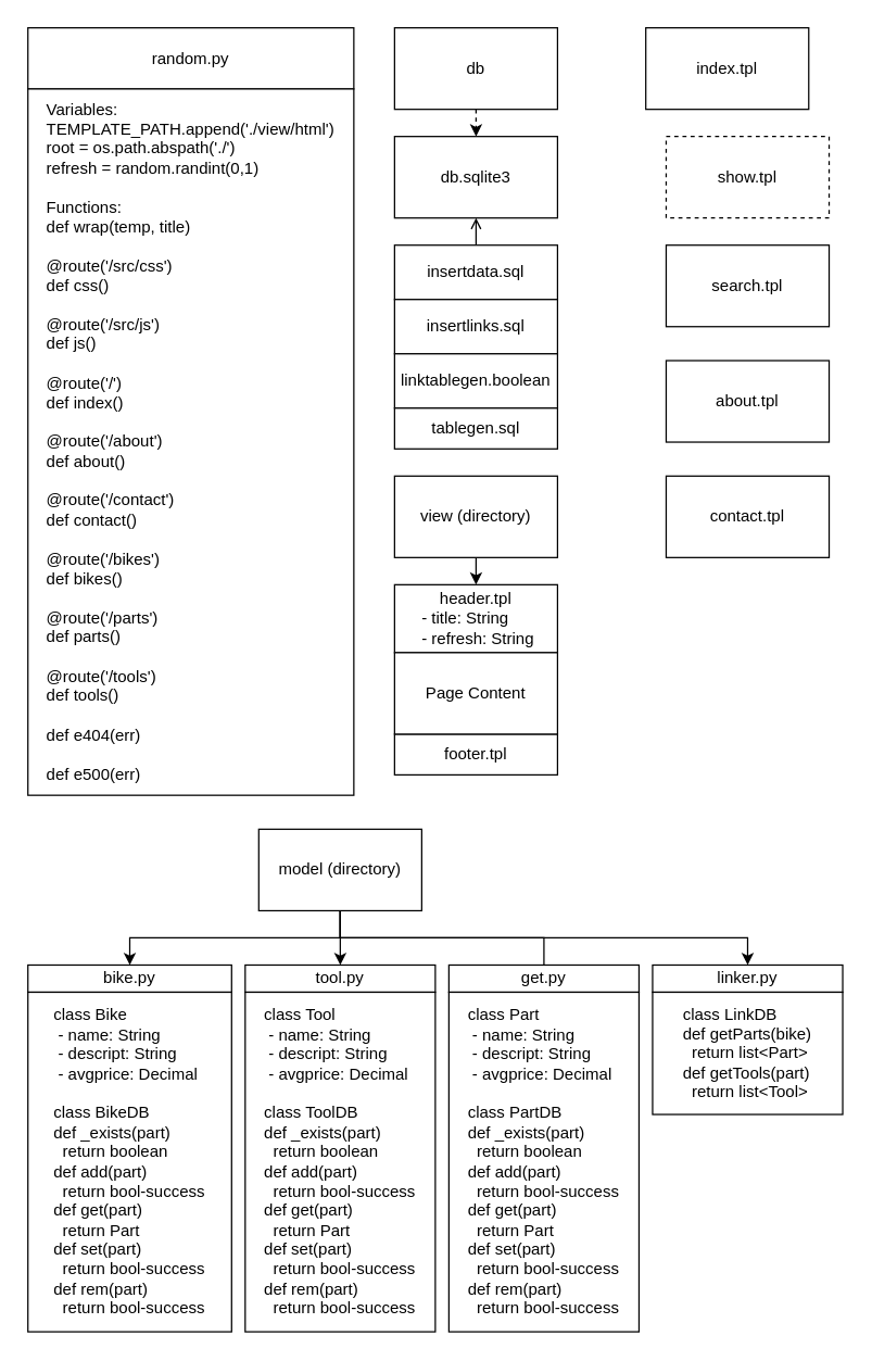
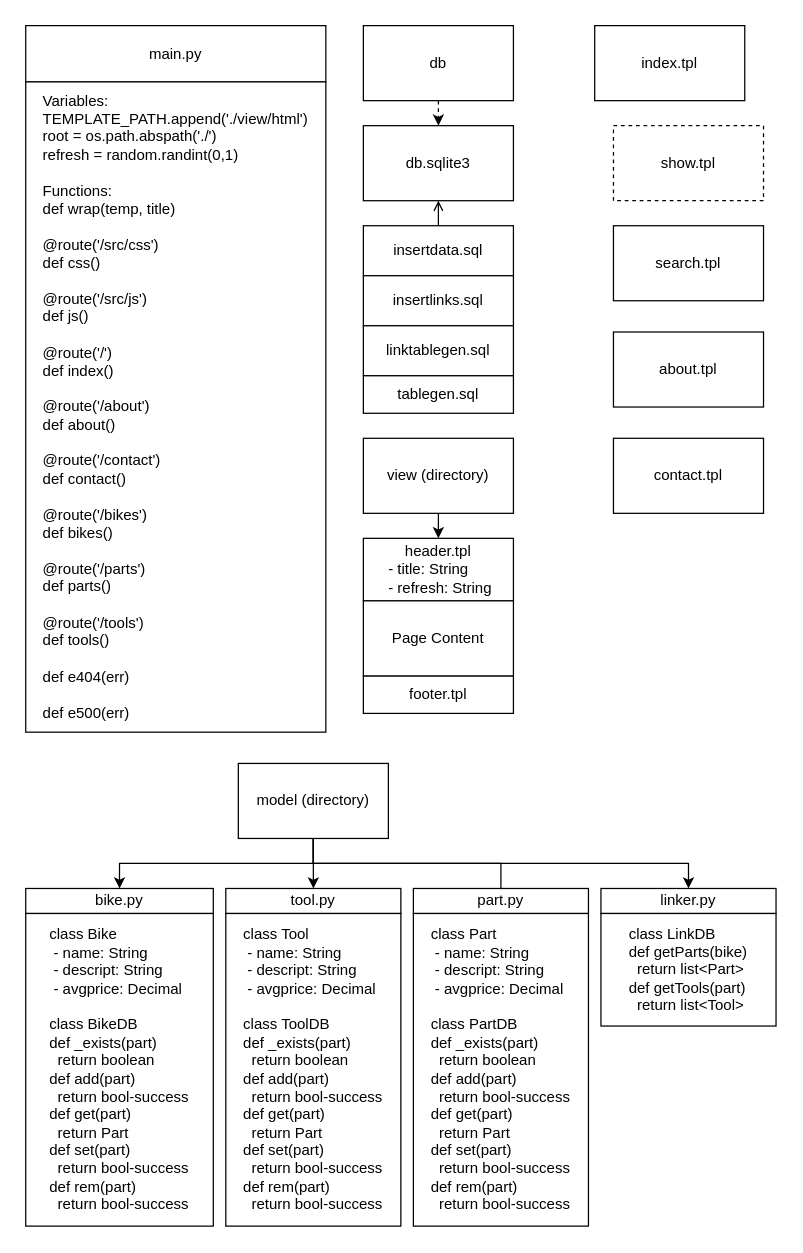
- <mxCell id="2" value="random.py" style="rounded=0;whiteSpace=wrap;html=1;" parent="1" vertex="1"><mxGeometry x="20" y="20" width="240" height="45" as="geometry" /></mxCell>
+ <mxCell id="2" value="main.py" style="rounded=0;whiteSpace=wrap;html=1;" parent="1" vertex="1"><mxGeometry x="20" y="20" width="240" height="45" as="geometry" /></mxCell>
- <mxCell id="16" value="linktablegen.boolean" style="rounded=0;whiteSpace=wrap;html=1;" parent="1" vertex="1"><mxGeometry x="290" y="260" width="120" height="40" as="geometry" /></mxCell>
+ <mxCell id="16" value="linktablegen.sql" style="rounded=0;whiteSpace=wrap;html=1;" parent="1" vertex="1"><mxGeometry x="290" y="260" width="120" height="40" as="geometry" /></mxCell>
- <mxCell id="24" value="get.py&lt;br&gt;" style="rounded=0;whiteSpace=wrap;html=1;" vertex="1" parent="1"><mxGeometry x="330" y="710" width="140" height="20" as="geometry" /></mxCell>
+ <mxCell id="24" value="part.py&lt;br&gt;" style="rounded=0;whiteSpace=wrap;html=1;" vertex="1" parent="1"><mxGeometry x="330" y="710" width="140" height="20" as="geometry" /></mxCell>
